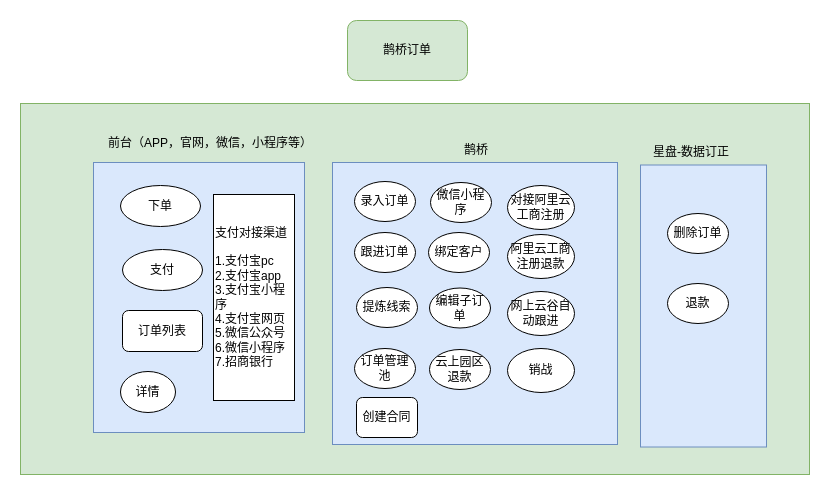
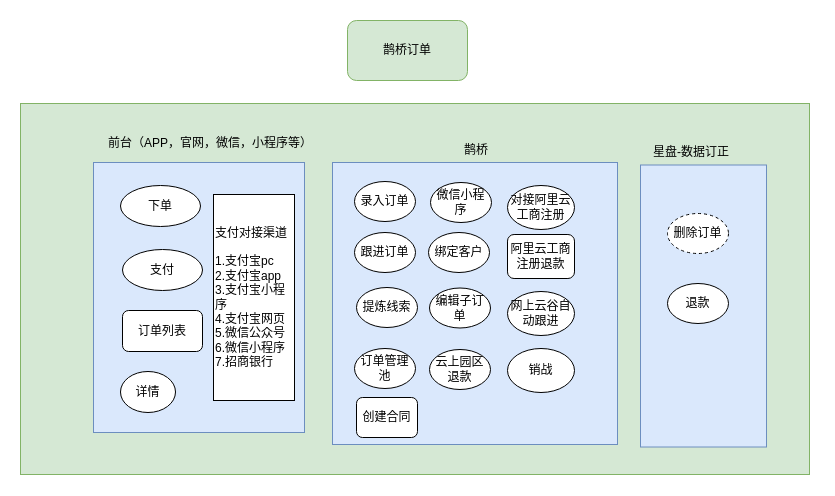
- <mxCell id="27" value="删除订单" style="ellipse;whiteSpace=wrap;html=1;rounded=0;glass=0;" vertex="1" parent="1"><mxGeometry x="667" y="213" width="61" height="40" as="geometry" /></mxCell>
+ <mxCell id="27" value="删除订单" style="ellipse;whiteSpace=wrap;html=1;rounded=0;glass=0;dashed=1;" vertex="1" parent="1"><mxGeometry x="667" y="213" width="61" height="40" as="geometry" /></mxCell>
- <mxCell id="22" value="阿里云工商注册退款" style="ellipse;whiteSpace=wrap;html=1;rounded=0;glass=0;" vertex="1" parent="1"><mxGeometry x="507" y="234" width="67" height="44" as="geometry" /></mxCell>
+ <mxCell id="22" value="阿里云工商注册退款" style="whiteSpace=wrap;html=1;glass=0;rounded=1;" vertex="1" parent="1"><mxGeometry x="507" y="234" width="67" height="44" as="geometry" /></mxCell>
